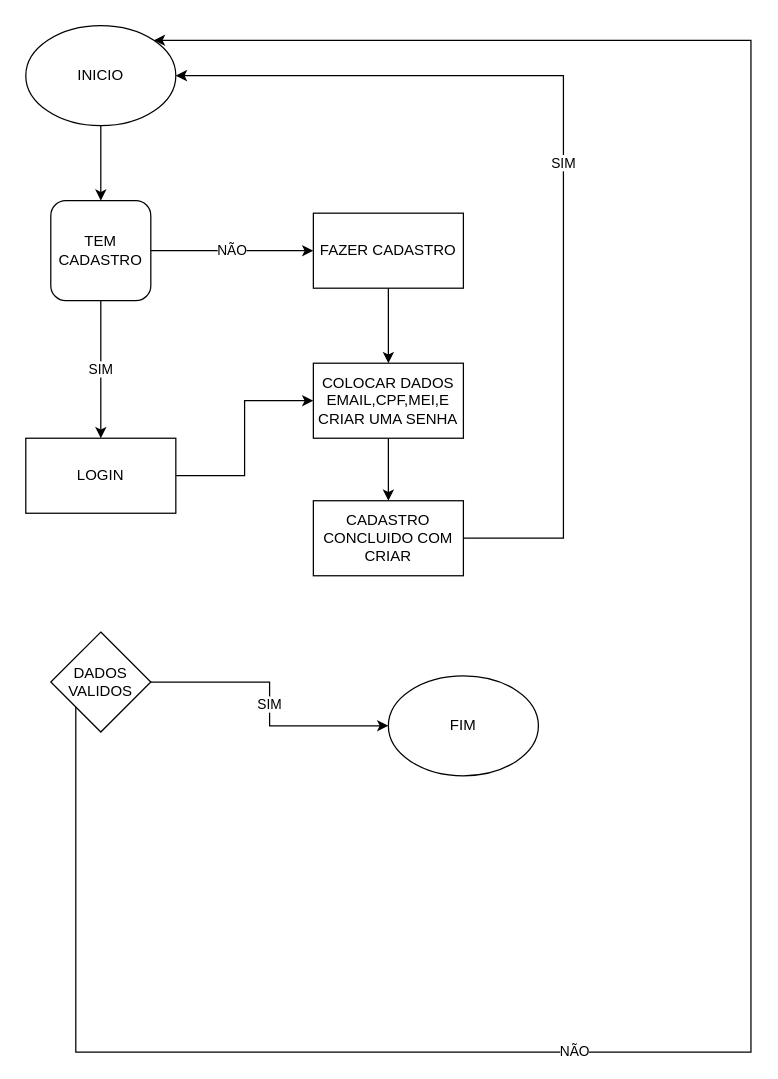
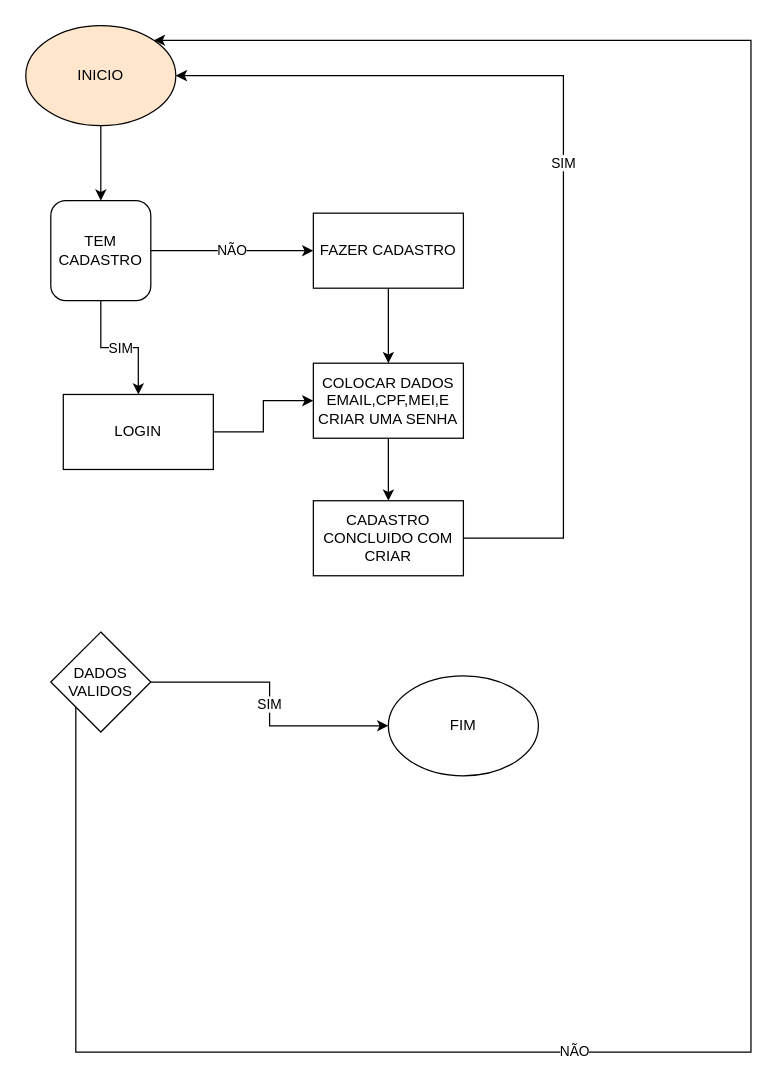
- <mxCell id="3" value="INICIO" style="ellipse;whiteSpace=wrap;html=1;" parent="1" vertex="1"><mxGeometry x="20" y="20" width="120" height="80" as="geometry" /></mxCell>
+ <mxCell id="3" value="INICIO" style="ellipse;whiteSpace=wrap;html=1;fillColor=#ffe6cc;" parent="1" vertex="1"><mxGeometry x="20" y="20" width="120" height="80" as="geometry" /></mxCell>
- <mxCell id="8" value="LOGIN" style="rounded=0;whiteSpace=wrap;html=1;" parent="1" vertex="1"><mxGeometry x="20" y="350" width="120" height="60" as="geometry" /></mxCell>
+ <mxCell id="8" value="LOGIN" style="rounded=0;whiteSpace=wrap;html=1;" parent="1" vertex="1"><mxGeometry x="50" y="315" width="120" height="60" as="geometry" /></mxCell>
